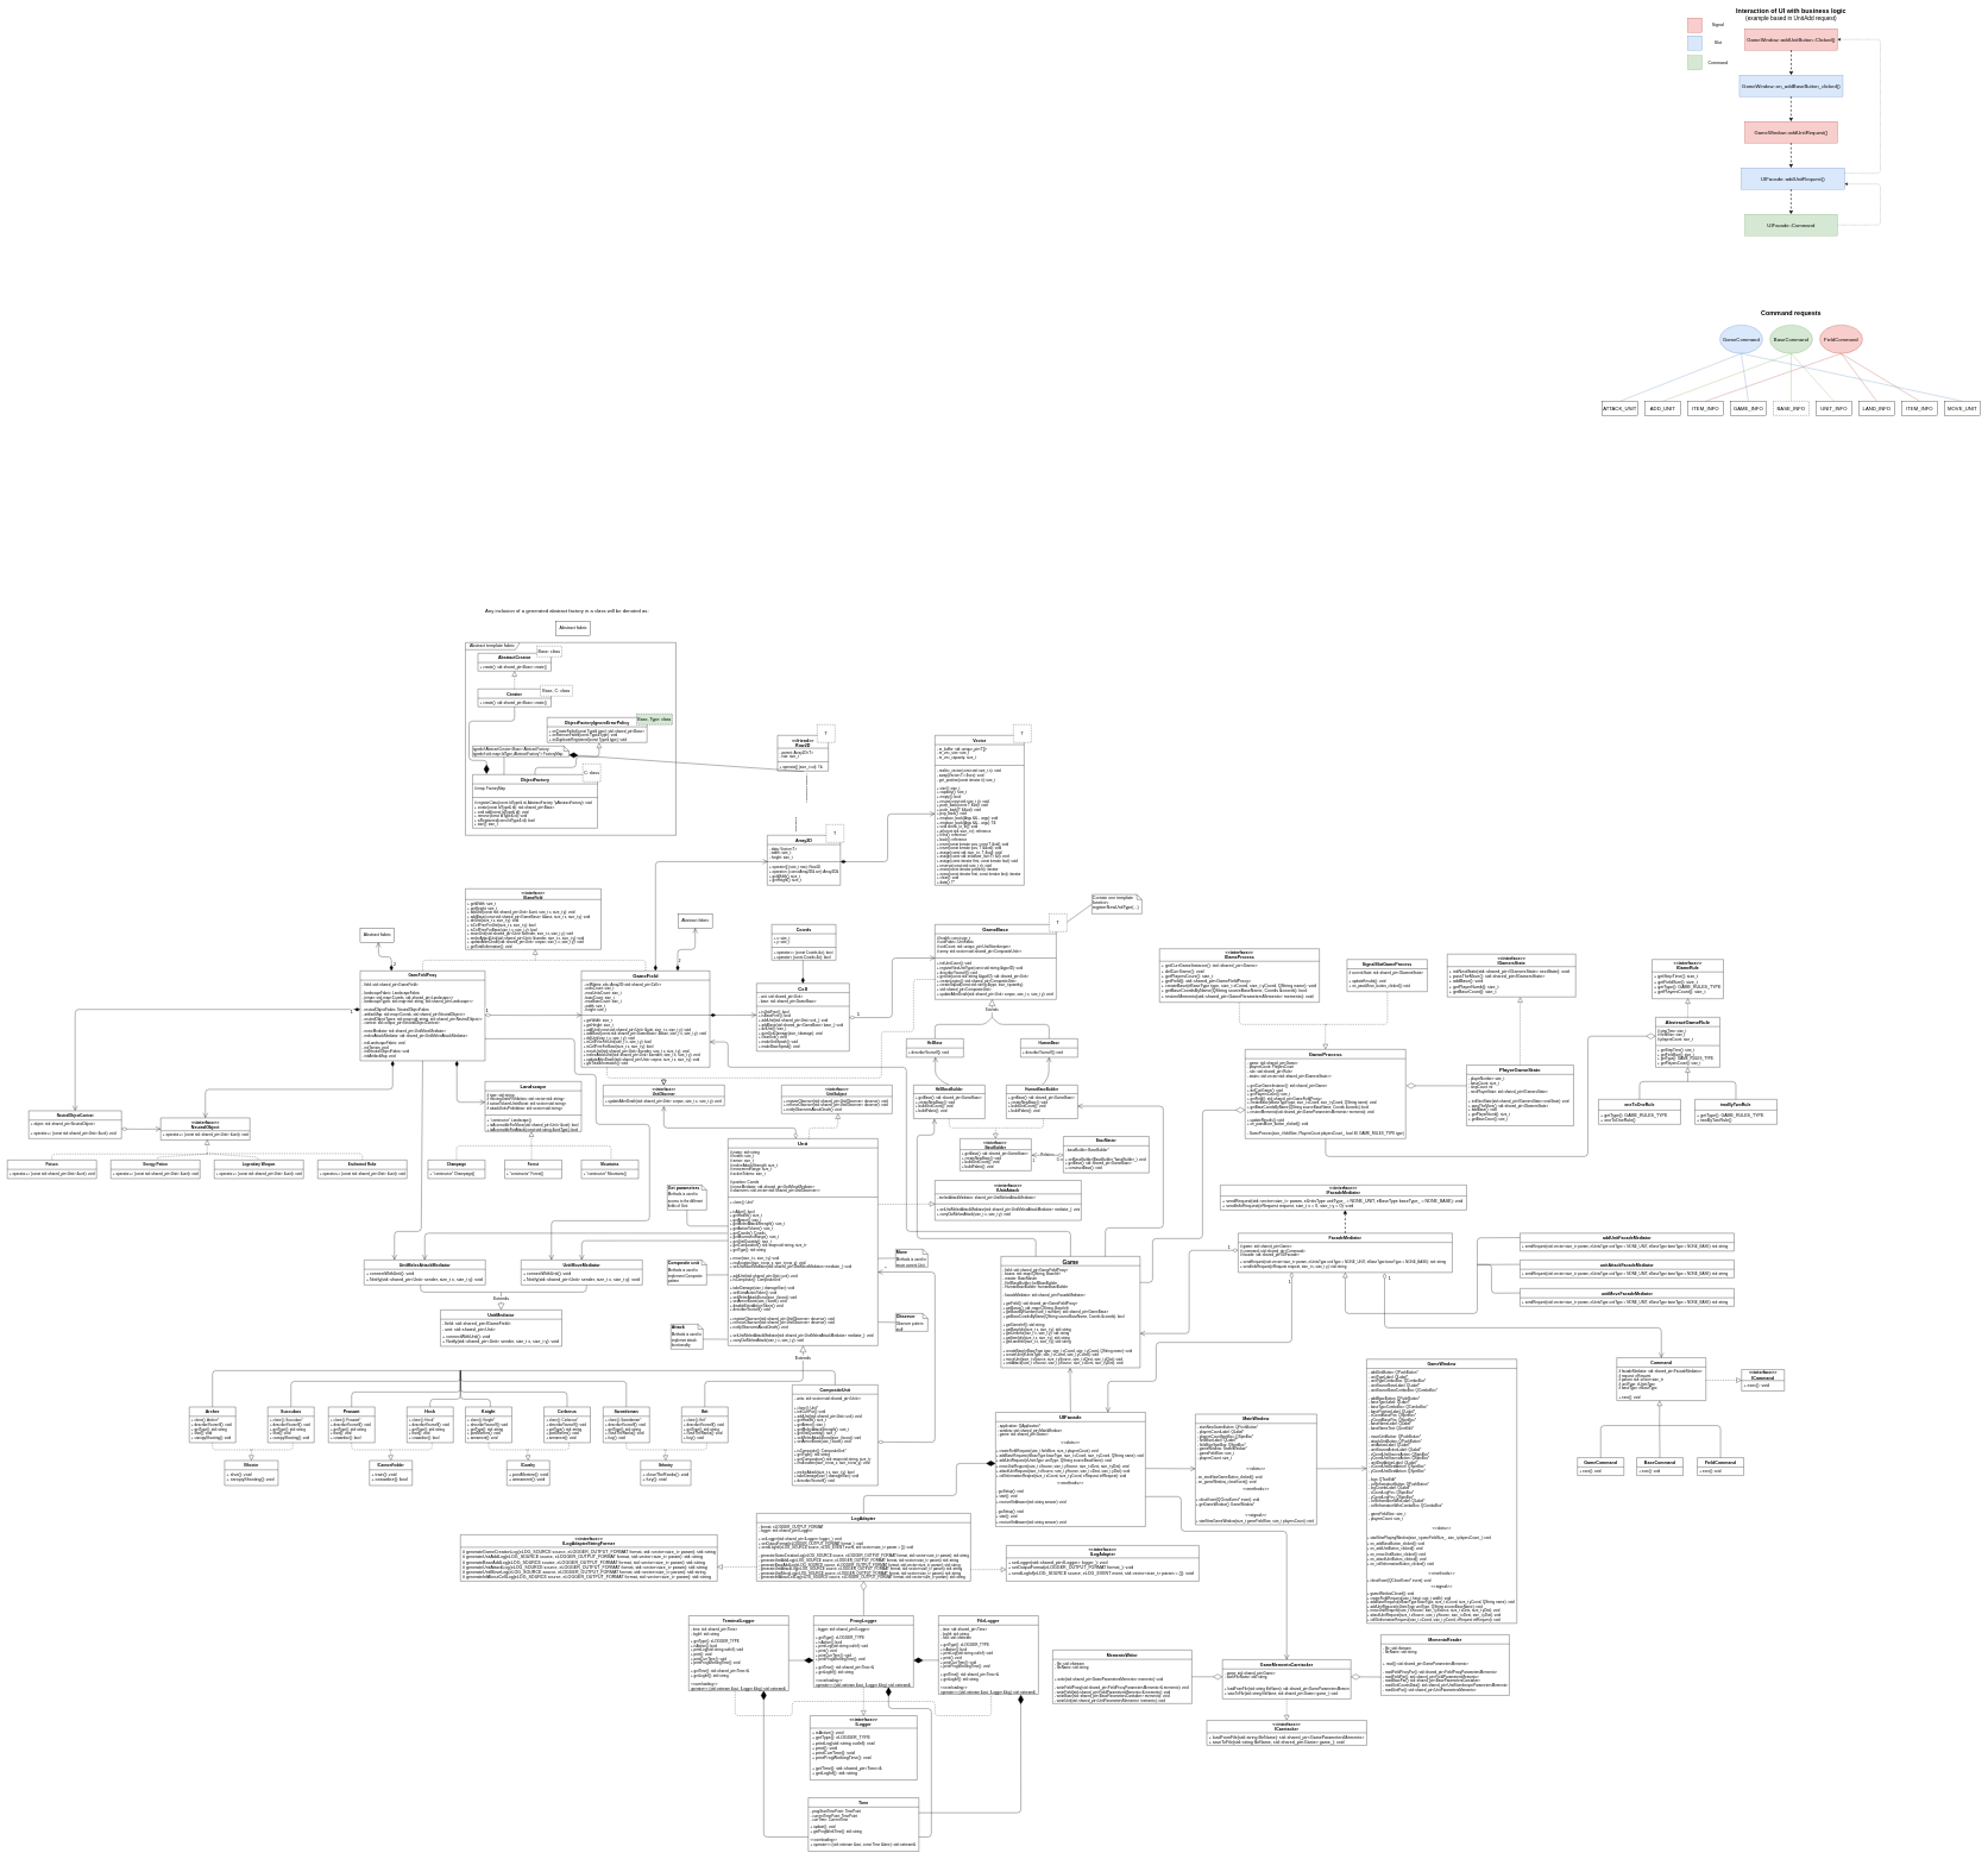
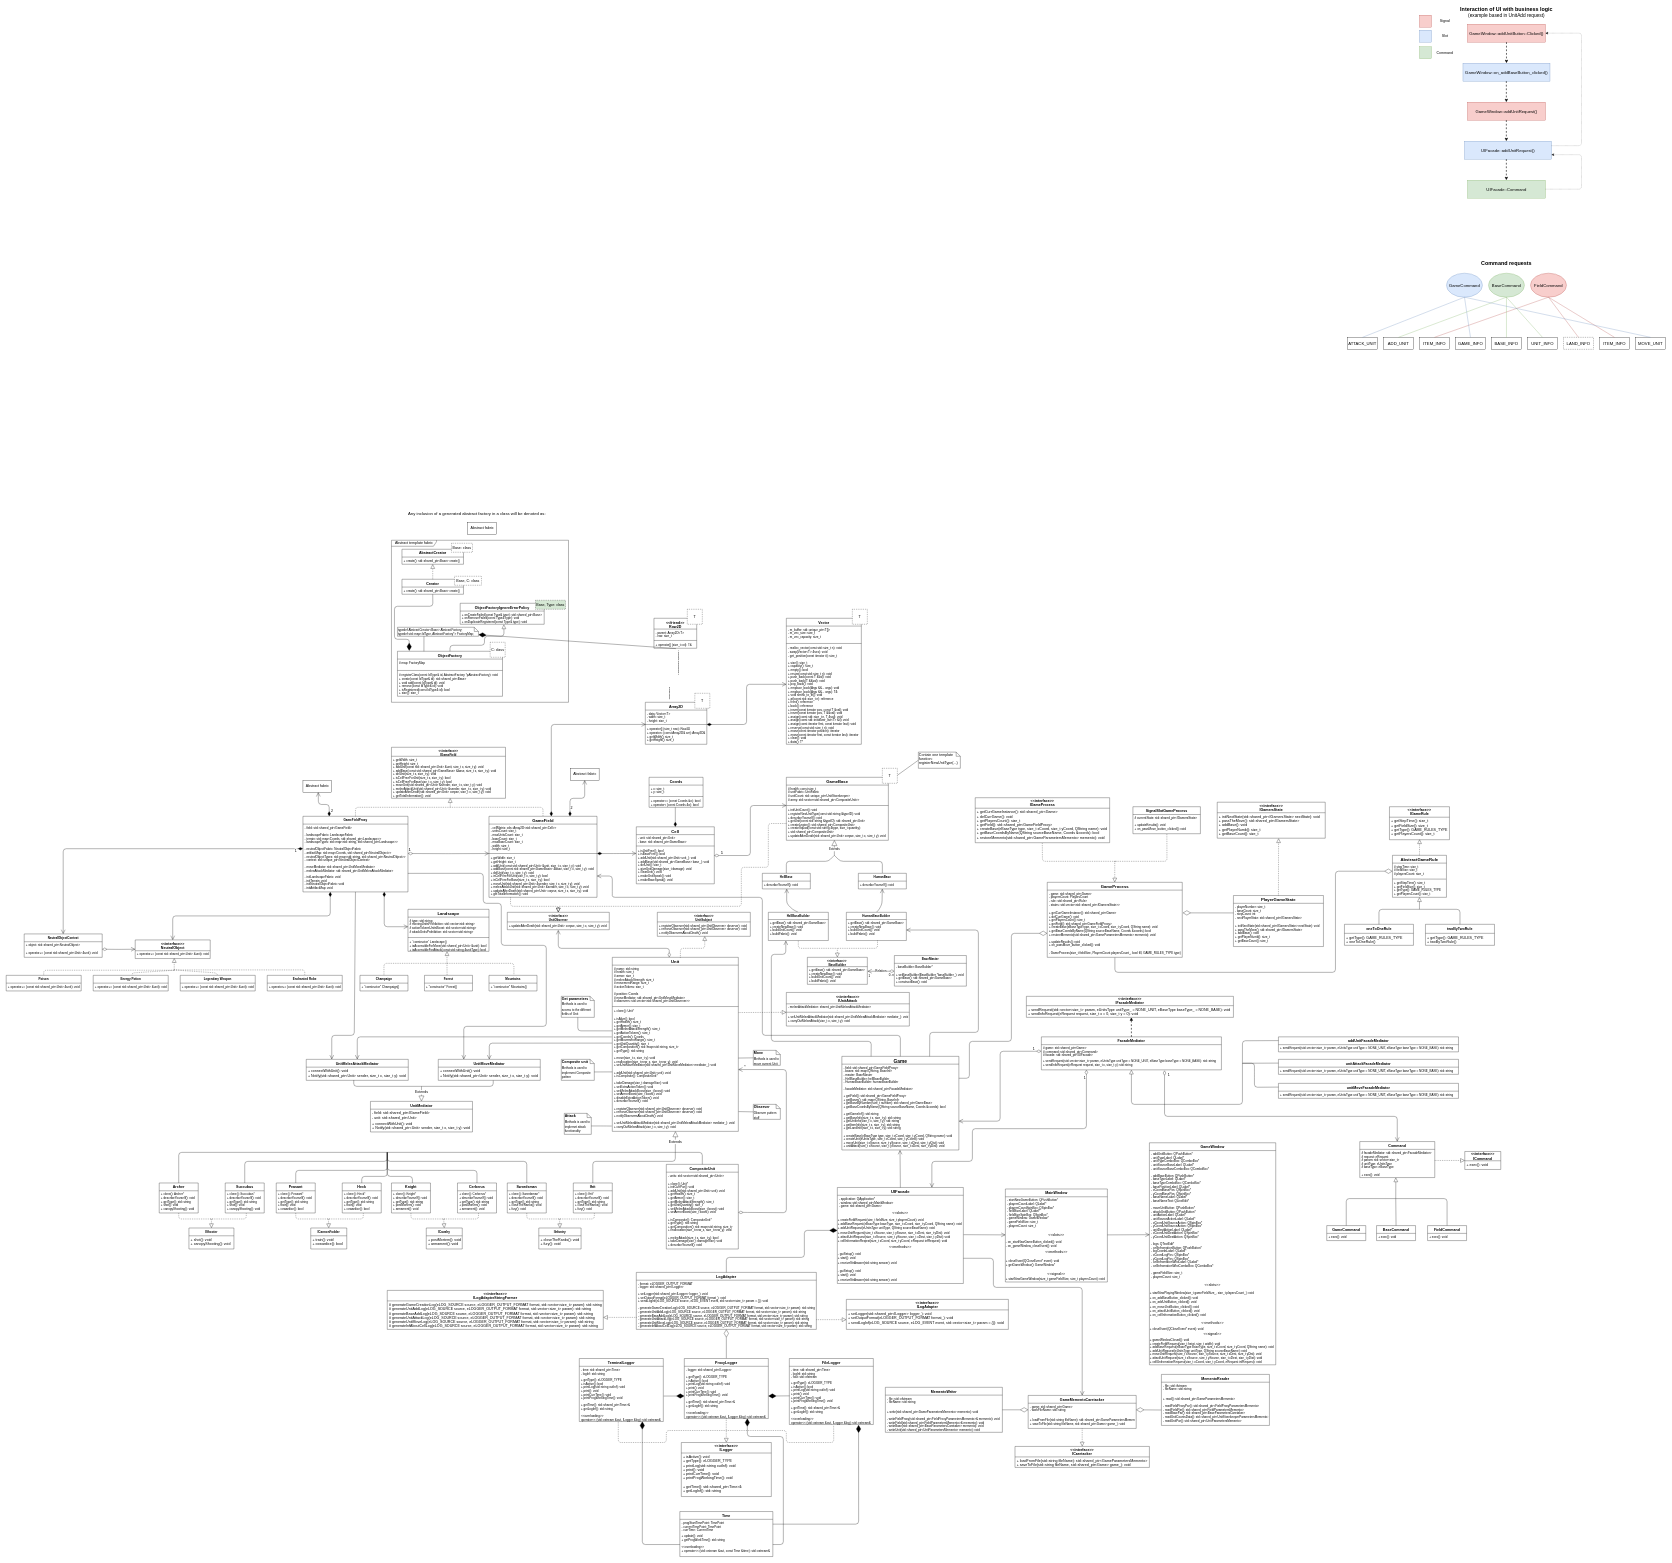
- <mxCell id="245" value="&lt;font style=&quot;font-size: 14px&quot;&gt;BASE_INFO&lt;/font&gt;" style="rounded=0;whiteSpace=wrap;html=1;dashed=1;" parent="1" vertex="1"><mxGeometry x="4970" y="1123.75" width="100" height="40" as="geometry" /></mxCell>
+ <mxCell id="245" value="&lt;font style=&quot;font-size: 14px&quot;&gt;BASE_INFO&lt;/font&gt;" style="rounded=0;whiteSpace=wrap;html=1;" parent="1" vertex="1"><mxGeometry x="4970" y="1123.75" width="100" height="40" as="geometry" /></mxCell>
- <mxCell id="247" value="&lt;font style=&quot;font-size: 14px&quot;&gt;LAND_INFO&lt;/font&gt;" style="rounded=0;whiteSpace=wrap;html=1;" parent="1" vertex="1"><mxGeometry x="5210" y="1123.75" width="100" height="40" as="geometry" /></mxCell>
+ <mxCell id="247" value="&lt;font style=&quot;font-size: 14px&quot;&gt;LAND_INFO&lt;/font&gt;" style="rounded=0;whiteSpace=wrap;html=1;dashed=1;" parent="1" vertex="1"><mxGeometry x="5210" y="1123.75" width="100" height="40" as="geometry" /></mxCell>
